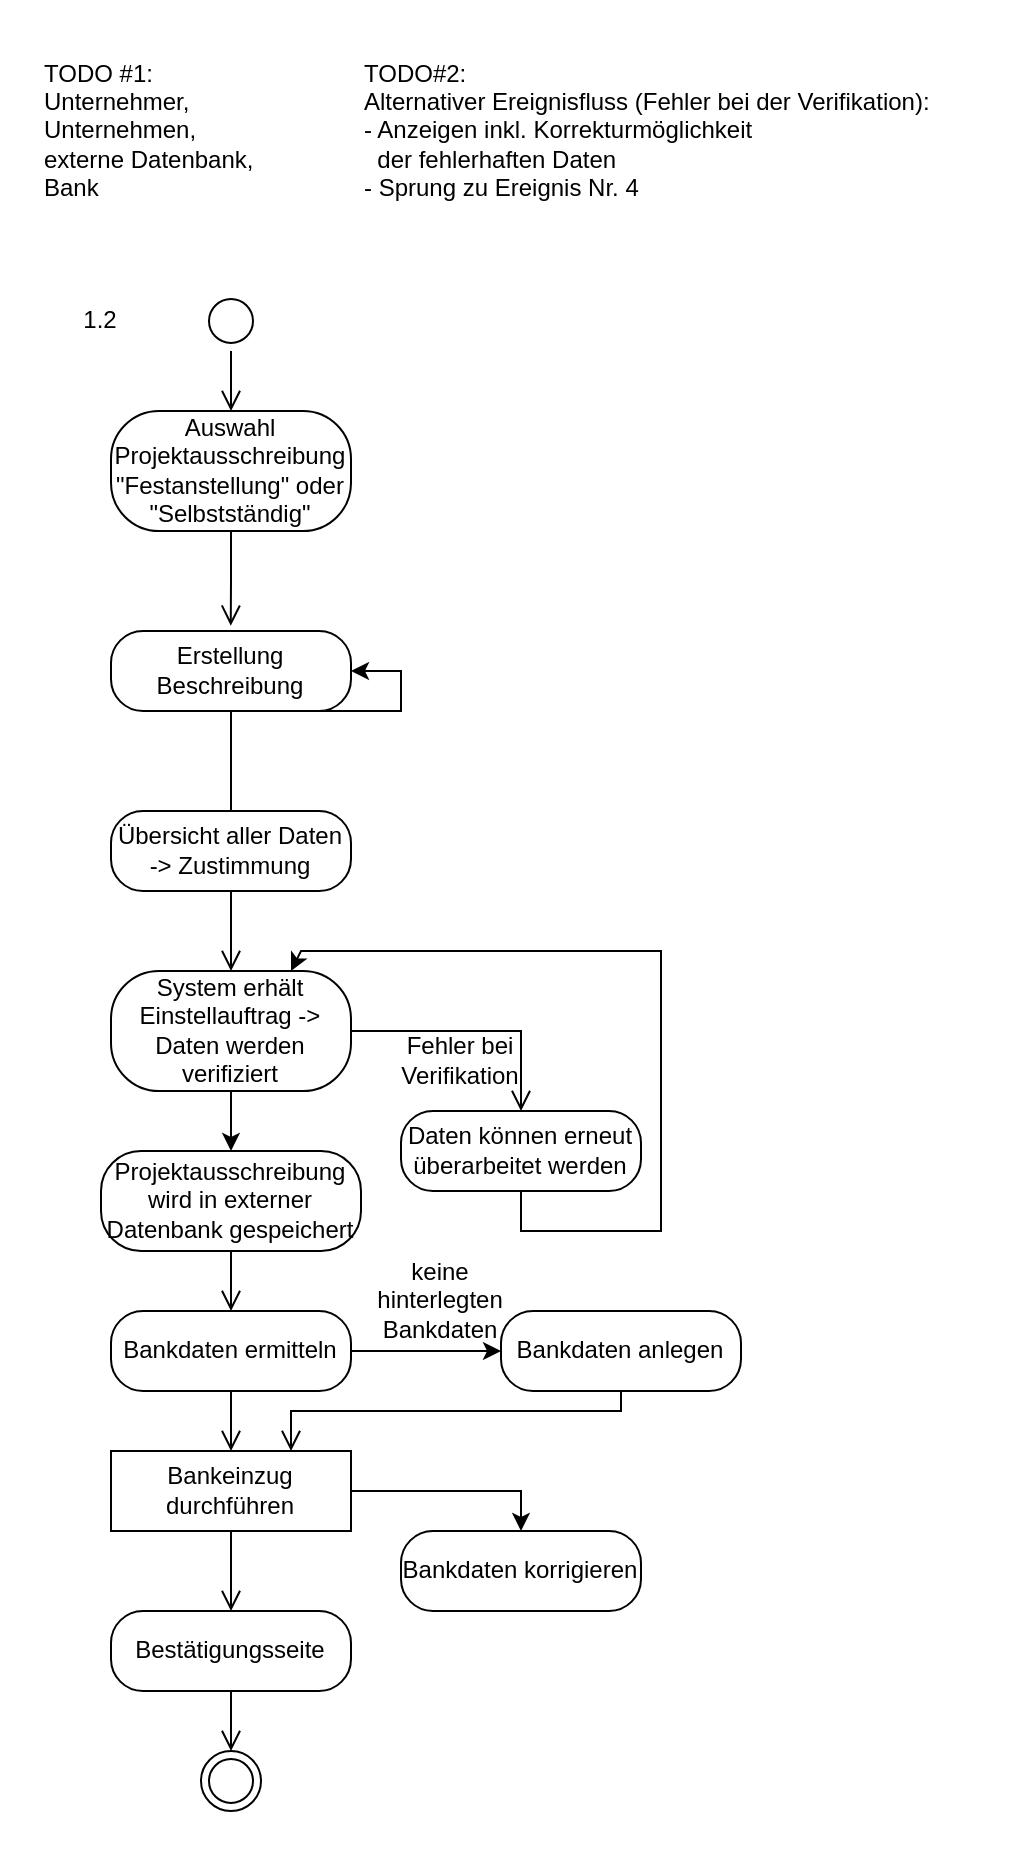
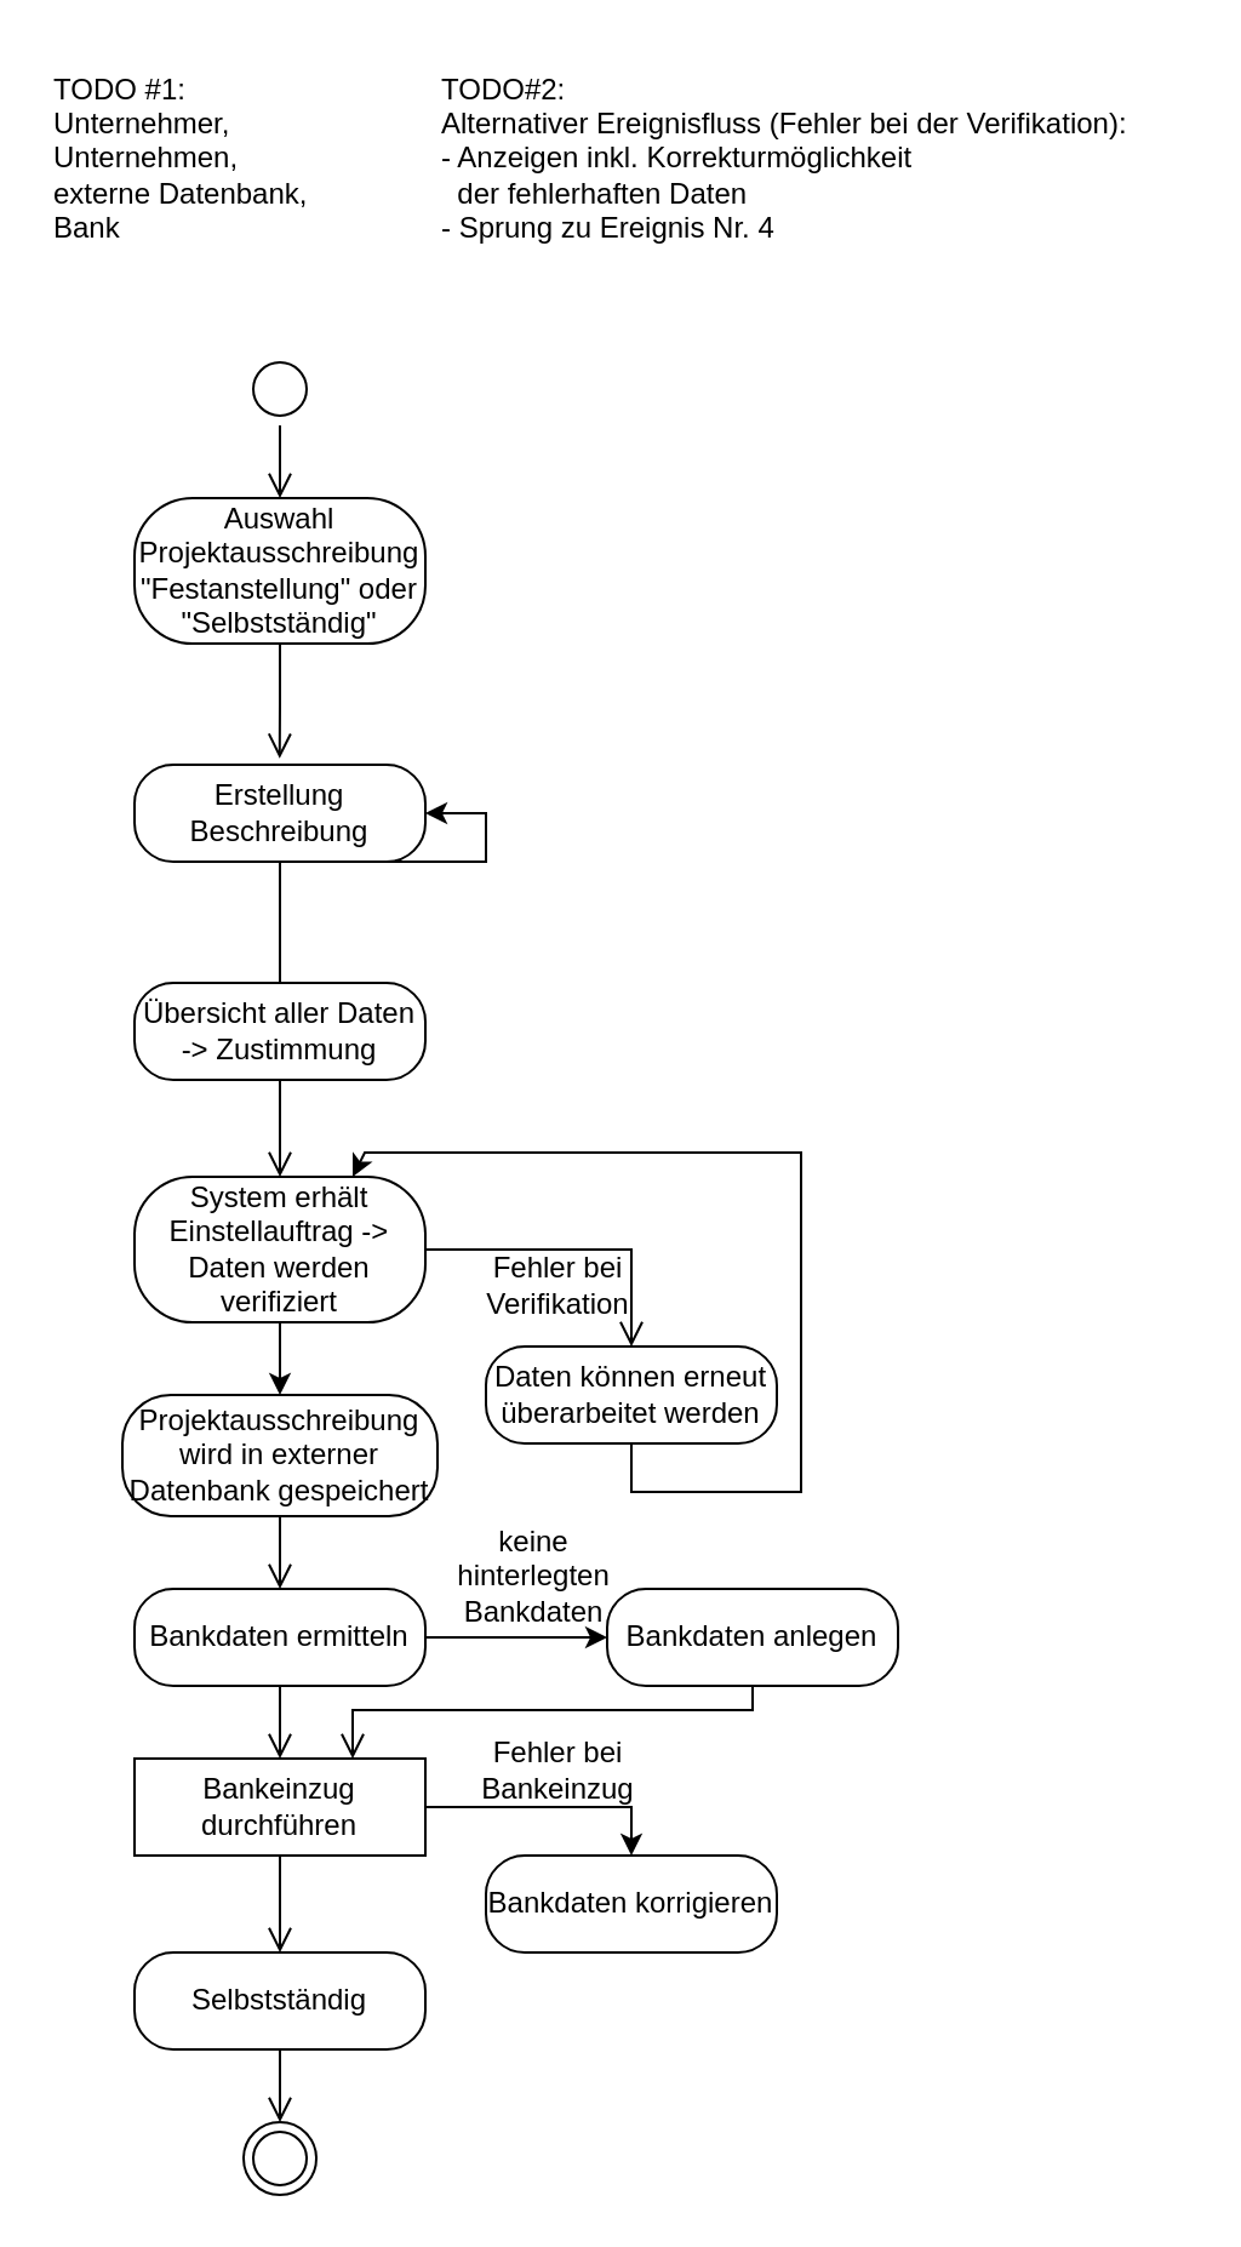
- <mxCell id="3" value="1.2" style="text;html=1;align=center;verticalAlign=middle;whiteSpace=wrap;rounded=0;" vertex="1" parent="1"><mxGeometry x="20" y="145" width="60" height="30" as="geometry" /></mxCell>
+ <mxCell id="35" value="Fehler bei Bankeinzug" style="text;html=1;align=center;verticalAlign=middle;whiteSpace=wrap;rounded=0;" vertex="1" parent="1"><mxGeometry x="200" y="715" width="60" height="30" as="geometry" /></mxCell>
- <mxCell id="26" value="Bestätigungsseite" style="rounded=1;whiteSpace=wrap;html=1;arcSize=40;" vertex="1" parent="1"><mxGeometry x="55" y="805" width="120" height="40" as="geometry" /></mxCell>
+ <mxCell id="26" value="Selbstständig" style="rounded=1;whiteSpace=wrap;html=1;arcSize=40;" vertex="1" parent="1"><mxGeometry x="55" y="805" width="120" height="40" as="geometry" /></mxCell>
